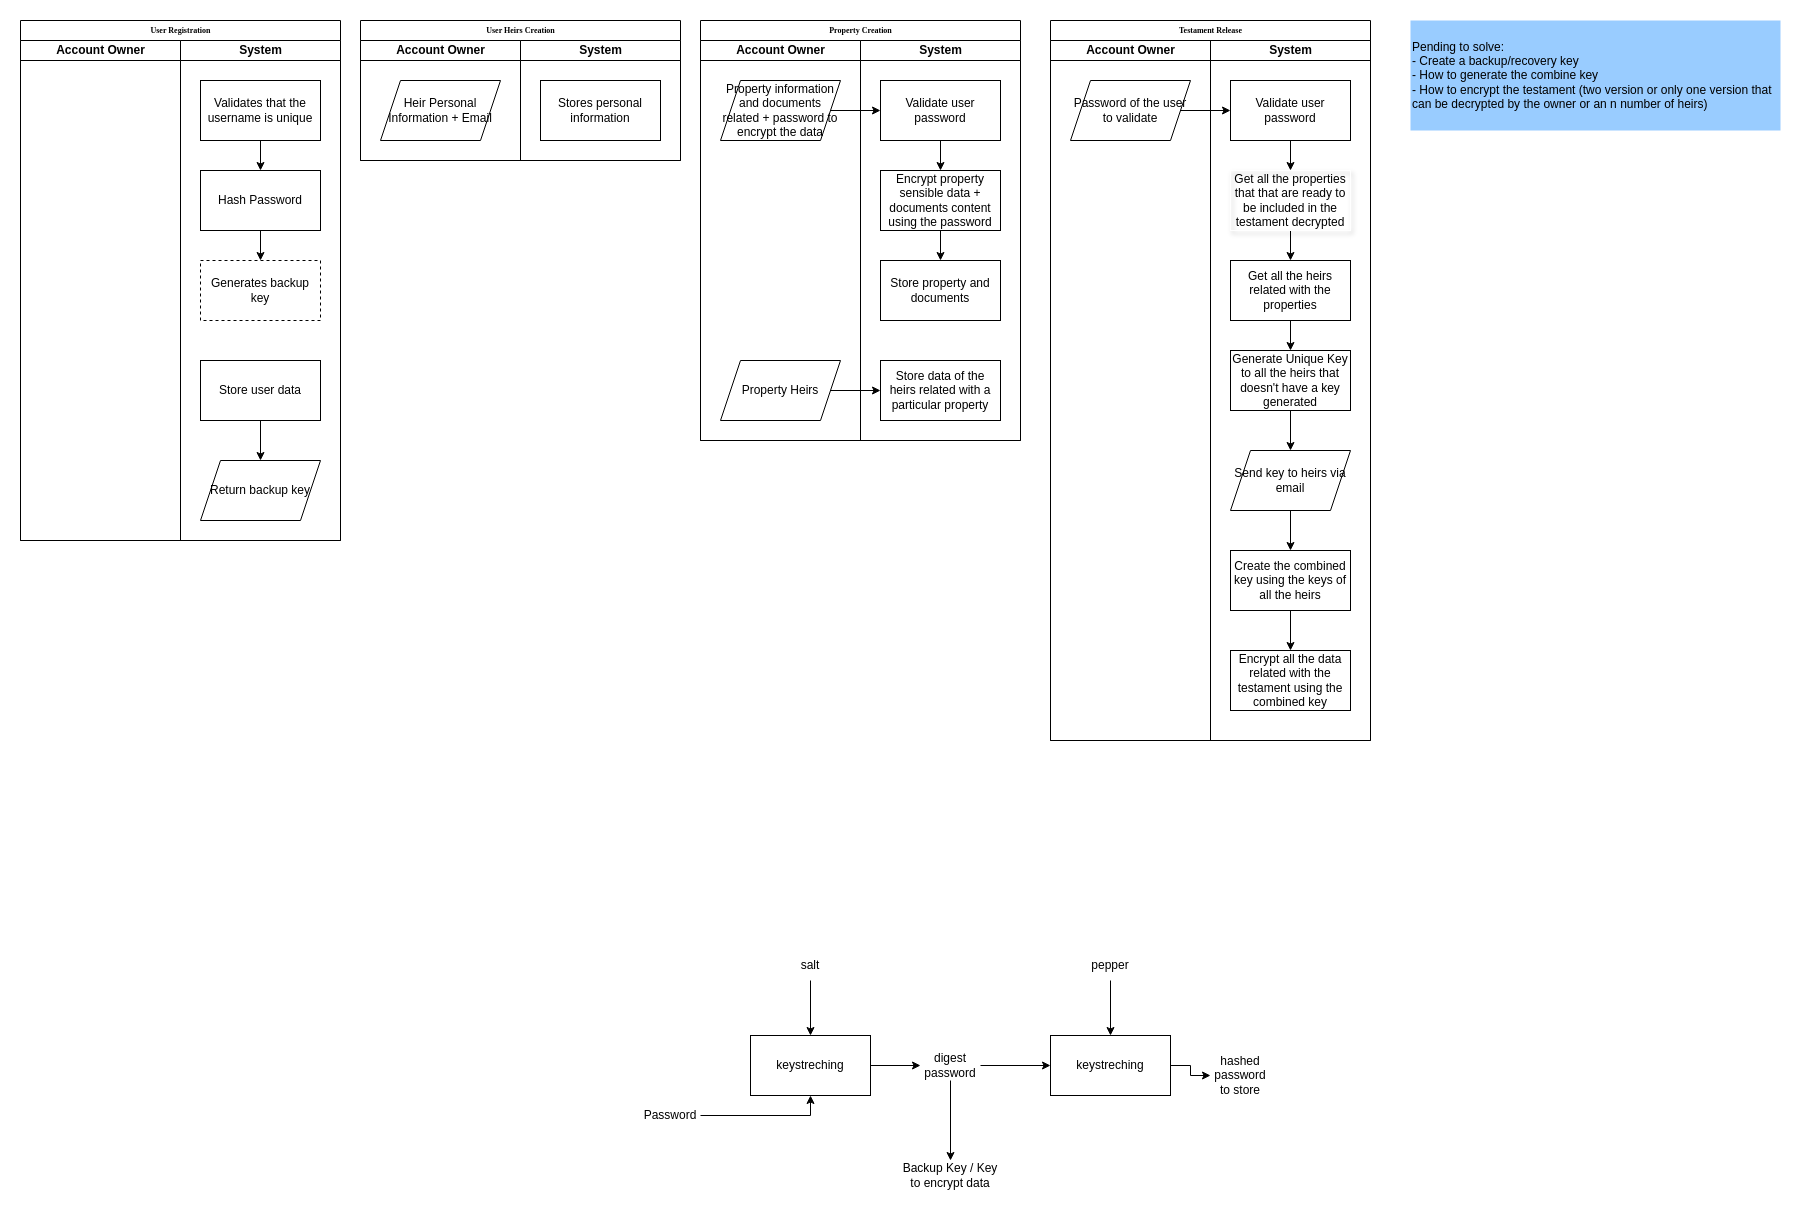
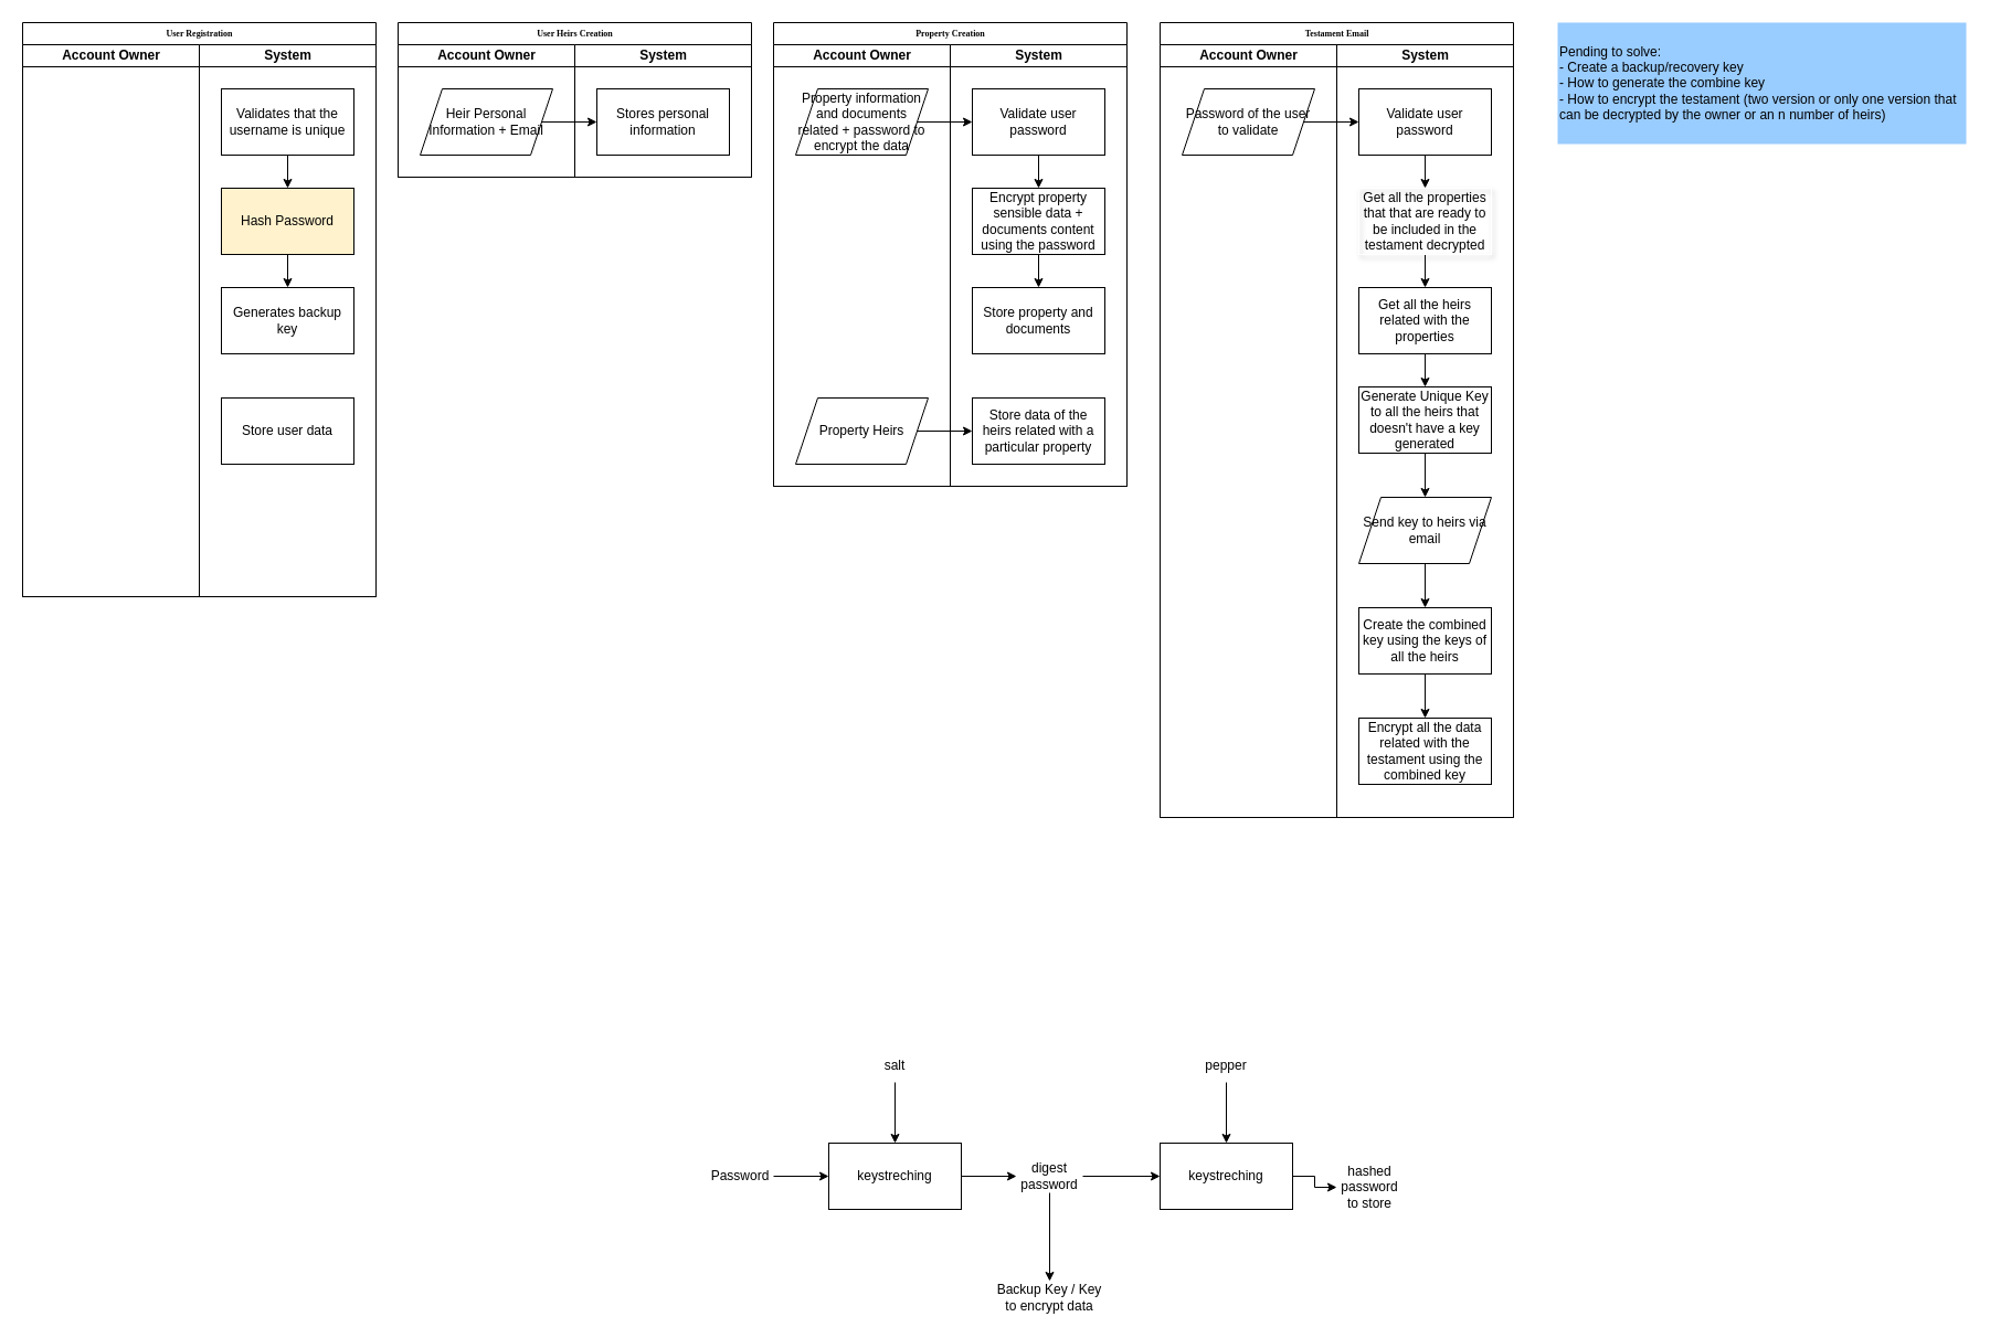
- <mxCell id="32" value="Testament Release" style="swimlane;html=1;childLayout=stackLayout;startSize=20;rounded=0;shadow=0;labelBackgroundColor=none;strokeWidth=1;fontFamily=Verdana;fontSize=8;align=center;" parent="1" vertex="1"><mxGeometry x="1050" y="20" width="320" height="720" as="geometry" /></mxCell>
+ <mxCell id="32" value="Testament Email" style="swimlane;html=1;childLayout=stackLayout;startSize=20;rounded=0;shadow=0;labelBackgroundColor=none;strokeWidth=1;fontFamily=Verdana;fontSize=8;align=center;" parent="1" vertex="1"><mxGeometry x="1050" y="20" width="320" height="720" as="geometry" /></mxCell>
+ <mxCell id="18" value="" style="edgeStyle=orthogonalEdgeStyle;rounded=0;orthogonalLoop=1;jettySize=auto;html=1;" parent="13" source="15" target="17" edge="1"><mxGeometry relative="1" as="geometry" /></mxCell>
- <mxCell id="5" value="Hash Password" style="rounded=0;whiteSpace=wrap;html=1;" parent="4" vertex="1"><mxGeometry x="20" y="130" width="120" height="60" as="geometry" /></mxCell>
+ <mxCell id="5" value="Hash Password" style="rounded=0;whiteSpace=wrap;html=1;fillColor=#fff2cc;" parent="4" vertex="1"><mxGeometry x="20" y="130" width="120" height="60" as="geometry" /></mxCell>
- <mxCell id="6" value="Generates backup key" style="whiteSpace=wrap;html=1;rounded=0;dashed=1;" parent="4" vertex="1"><mxGeometry x="20" y="220" width="120" height="60" as="geometry" /></mxCell>
+ <mxCell id="6" value="Generates backup key" style="whiteSpace=wrap;html=1;rounded=0;" parent="4" vertex="1"><mxGeometry x="20" y="220" width="120" height="60" as="geometry" /></mxCell>
- <mxCell id="12" value="" style="edgeStyle=orthogonalEdgeStyle;rounded=0;orthogonalLoop=1;jettySize=auto;html=1;" parent="4" source="8" target="11" edge="1"><mxGeometry relative="1" as="geometry" /></mxCell>
- <mxCell id="11" value="Return backup key" style="shape=parallelogram;perimeter=parallelogramPerimeter;whiteSpace=wrap;html=1;fixedSize=1;" parent="4" vertex="1"><mxGeometry x="20" y="420" width="120" height="60" as="geometry" /></mxCell>
- <mxCell id="51" value="Password" style="text;html=1;strokeColor=none;fillColor=none;align=center;verticalAlign=middle;whiteSpace=wrap;rounded=0;" parent="1" vertex="1"><mxGeometry x="640" y="1100" width="60" height="30" as="geometry" /></mxCell>
+ <mxCell id="51" value="Password" style="text;html=1;strokeColor=none;fillColor=none;align=center;verticalAlign=middle;whiteSpace=wrap;rounded=0;" parent="1" vertex="1"><mxGeometry x="640" y="1050" width="60" height="30" as="geometry" /></mxCell>
